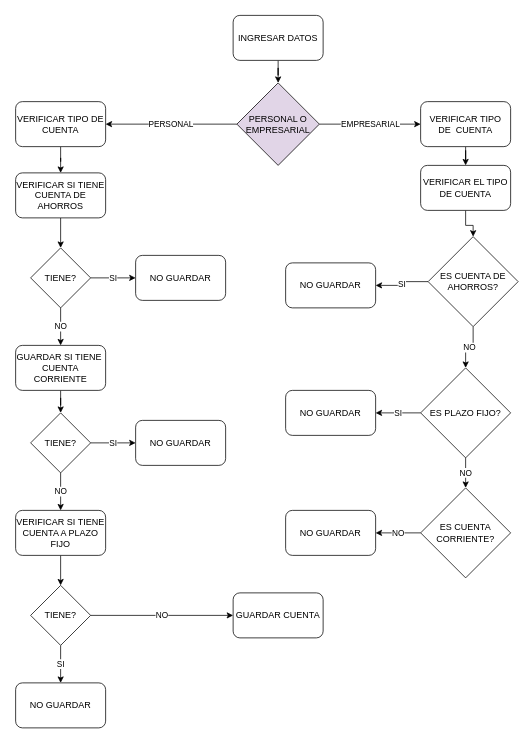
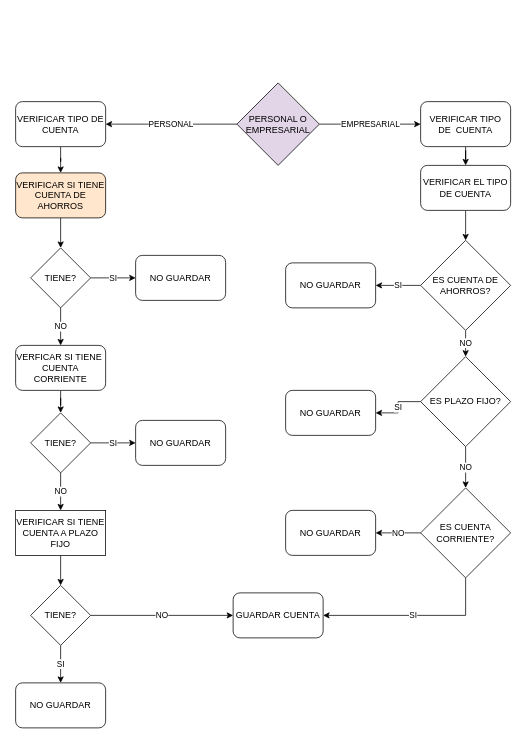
- <mxCell id="4" value="INGRESAR DATOS" style="rounded=1;whiteSpace=wrap;html=1;" vertex="1" parent="1"><mxGeometry x="310" y="20" width="120" height="60" as="geometry" /></mxCell>
- <mxCell id="3" value="" style="edgeStyle=orthogonalEdgeStyle;rounded=0;orthogonalLoop=1;jettySize=auto;html=1;" edge="1" parent="1" source="4" target="7"><mxGeometry relative="1" as="geometry" /></mxCell>
- <mxCell id="9" value="VERIFICAR SI TIENE CUENTA DE AHORROS" style="rounded=1;whiteSpace=wrap;html=1;" vertex="1" parent="1"><mxGeometry x="20" y="230" width="120" height="60" as="geometry" /></mxCell>
+ <mxCell id="9" value="VERIFICAR SI TIENE CUENTA DE AHORROS" style="rounded=1;whiteSpace=wrap;html=1;fillColor=#ffe6cc;" vertex="1" parent="1"><mxGeometry x="20" y="230" width="120" height="60" as="geometry" /></mxCell>
- <mxCell id="34" value="ES CUENTA DE AHORROS?" style="rhombus;whiteSpace=wrap;html=1;" vertex="1" parent="1"><mxGeometry x="570" y="315" width="120" height="120" as="geometry" /></mxCell>
+ <mxCell id="34" value="ES CUENTA DE AHORROS?" style="rhombus;whiteSpace=wrap;html=1;" vertex="1" parent="1"><mxGeometry x="560" y="320" width="120" height="120" as="geometry" /></mxCell>
- <mxCell id="14" value="GUARDAR SI TIENE&amp;nbsp; CUENTA CORRIENTE" style="rounded=1;whiteSpace=wrap;html=1;" vertex="1" parent="1"><mxGeometry x="20" y="460" width="120" height="60" as="geometry" /></mxCell>
+ <mxCell id="14" value="VERFICAR SI TIENE&amp;nbsp; CUENTA CORRIENTE" style="rounded=1;whiteSpace=wrap;html=1;" vertex="1" parent="1"><mxGeometry x="20" y="460" width="120" height="60" as="geometry" /></mxCell>
- <mxCell id="37" value="ES PLAZO FIJO?" style="rhombus;whiteSpace=wrap;html=1;" vertex="1" parent="1"><mxGeometry x="560" y="490" width="120" height="120" as="geometry" /></mxCell>
+ <mxCell id="37" value="ES PLAZO FIJO?" style="rhombus;whiteSpace=wrap;html=1;" vertex="1" parent="1"><mxGeometry x="560" y="475" width="120" height="120" as="geometry" /></mxCell>
- <mxCell id="19" value="VERIFICAR SI TIENE CUENTA A PLAZO FIJO" style="rounded=1;whiteSpace=wrap;html=1;" vertex="1" parent="1"><mxGeometry x="20" y="680" width="120" height="60" as="geometry" /></mxCell>
+ <mxCell id="19" value="VERIFICAR SI TIENE CUENTA A PLAZO FIJO" style="whiteSpace=wrap;html=1;rounded=0;" vertex="1" parent="1"><mxGeometry x="20" y="680" width="120" height="60" as="geometry" /></mxCell>
+ <mxCell id="40" value="SI" style="edgeStyle=orthogonalEdgeStyle;rounded=0;orthogonalLoop=1;jettySize=auto;html=1;exitX=0.5;exitY=1;exitDx=0;exitDy=0;entryX=1;entryY=0.5;entryDx=0;entryDy=0;" edge="1" parent="1" source="41" target="2"><mxGeometry relative="1" as="geometry" /></mxCell>
